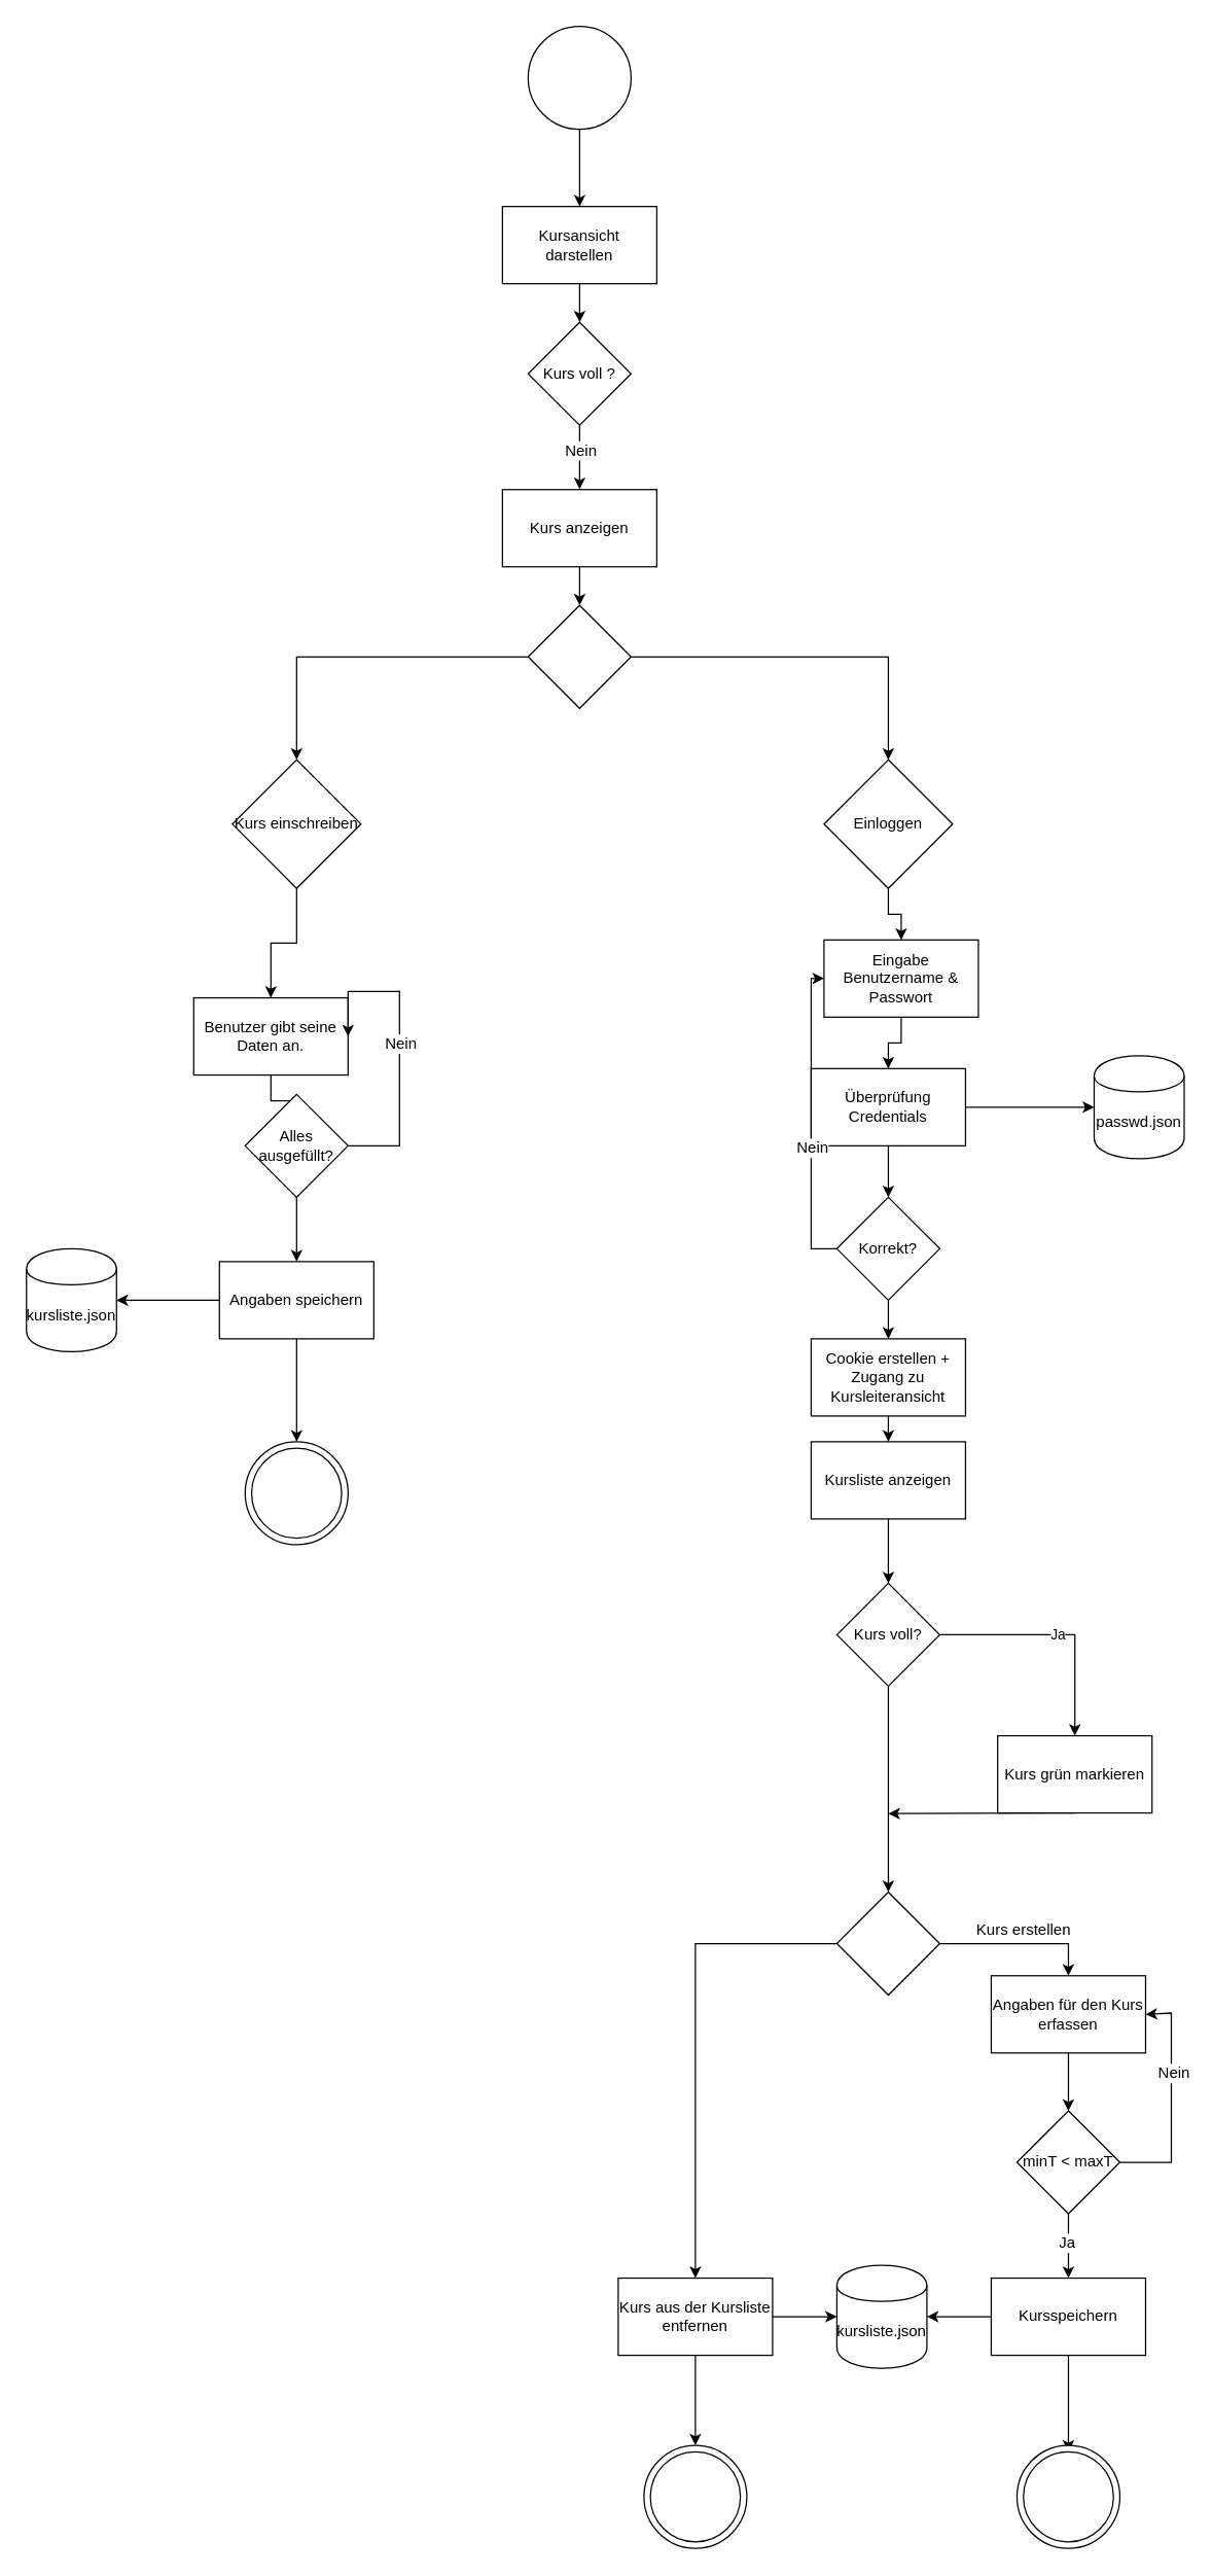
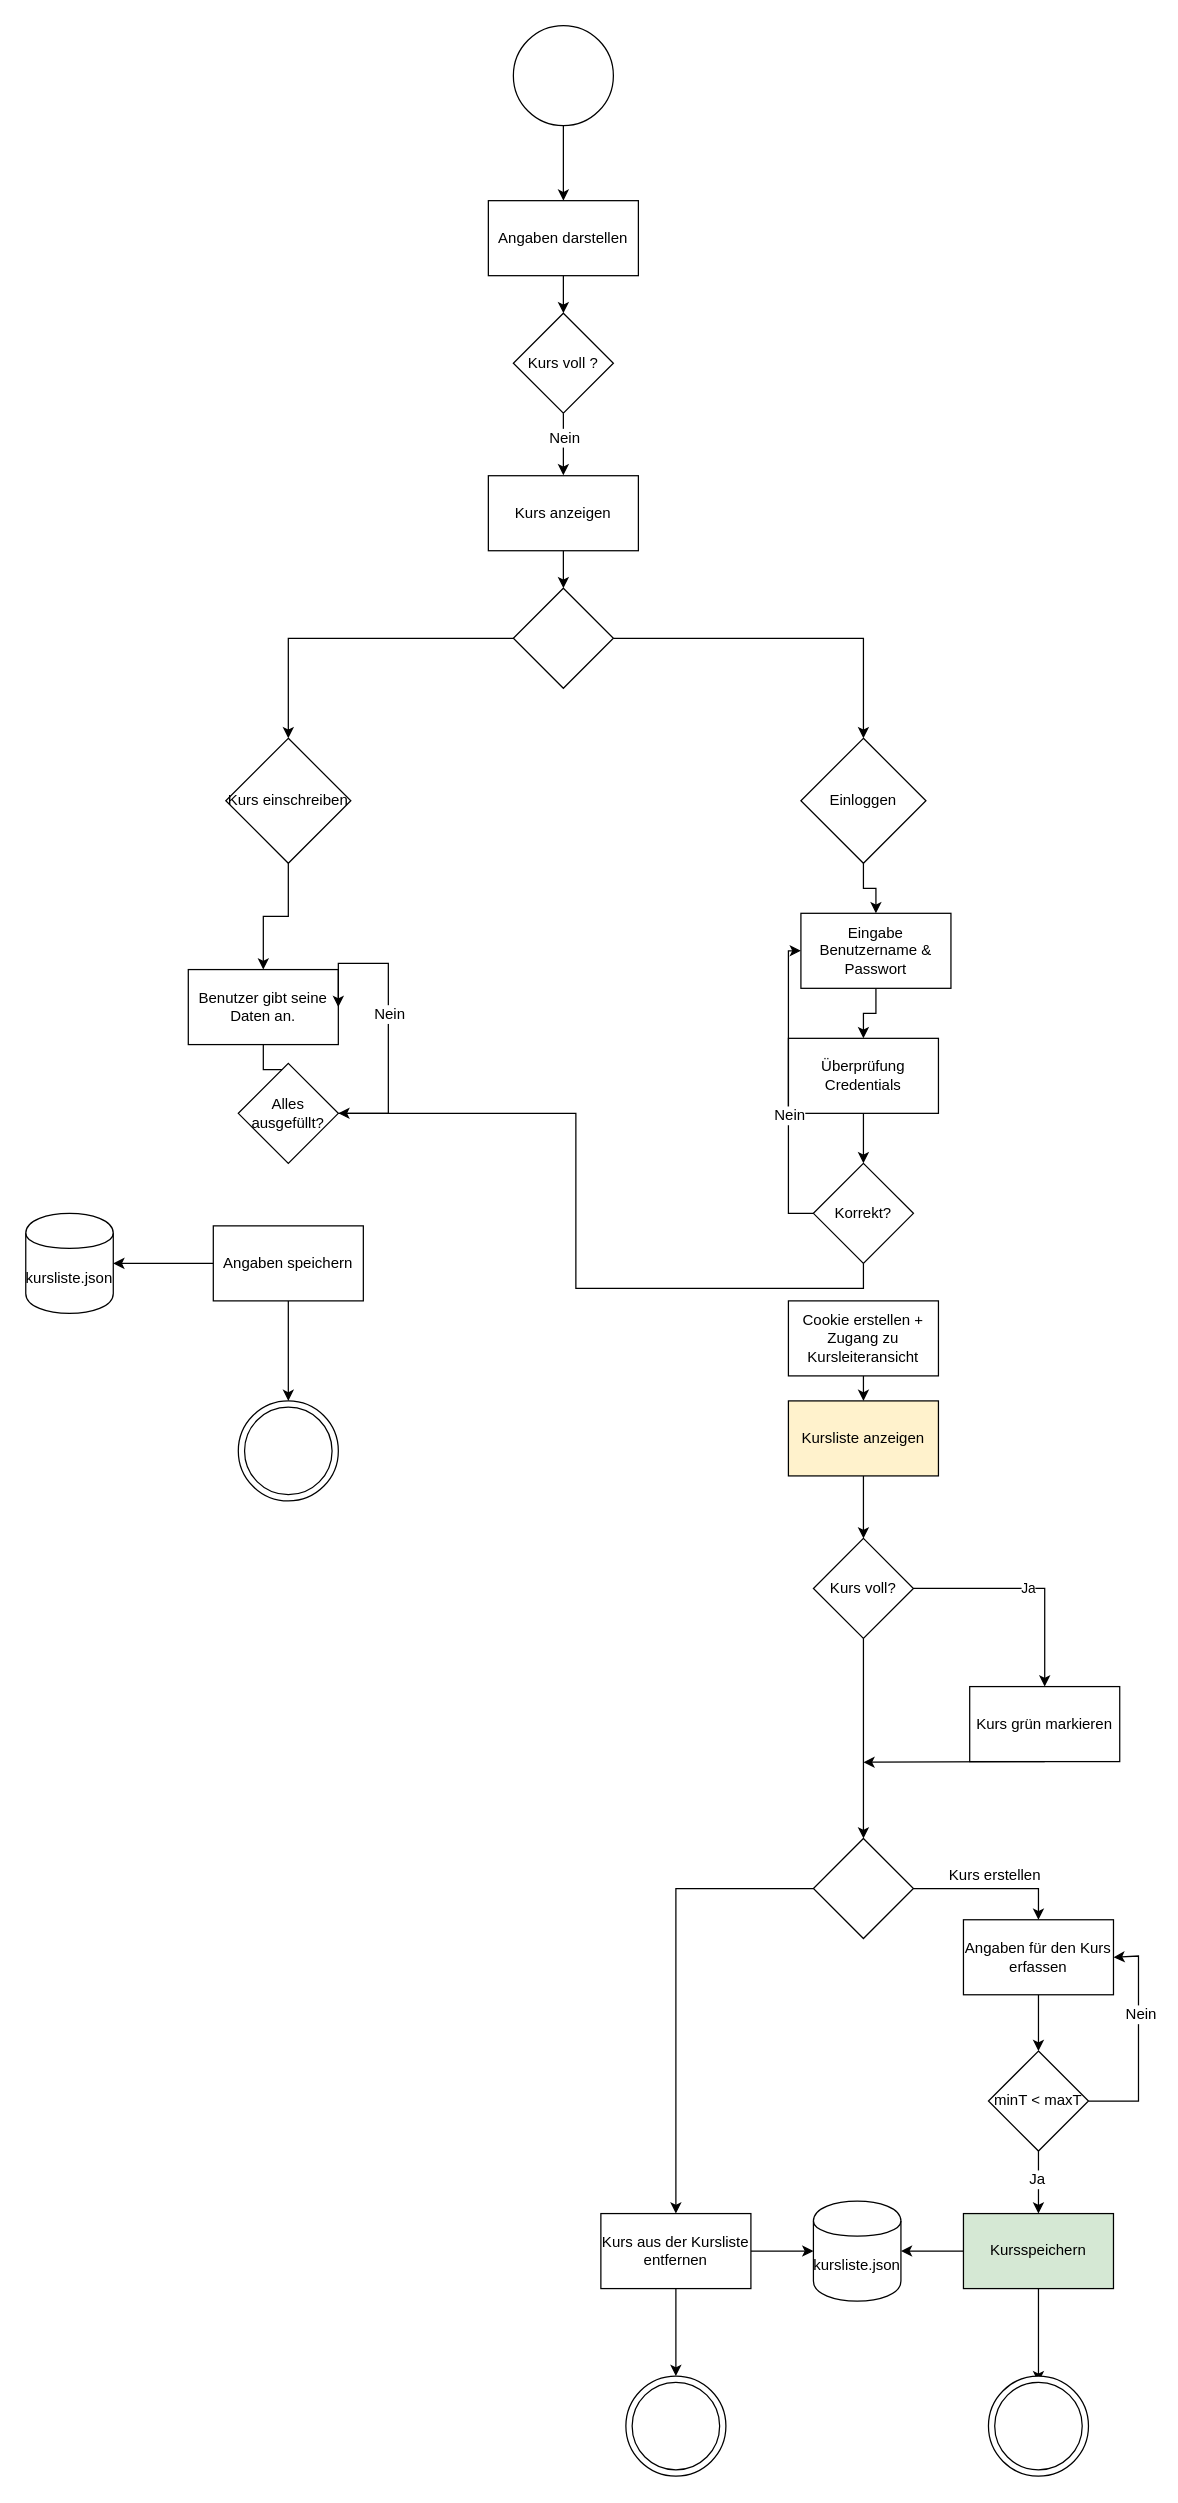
- <mxCell id="48" value="Kursansicht darstellen" style="rounded=0;whiteSpace=wrap;html=1;" vertex="1" parent="1"><mxGeometry x="390" y="160" width="120" height="60" as="geometry" /></mxCell>
+ <mxCell id="48" value="Angaben darstellen" style="rounded=0;whiteSpace=wrap;html=1;" vertex="1" parent="1"><mxGeometry x="390" y="160" width="120" height="60" as="geometry" /></mxCell>
- <mxCell id="16" value="" style="edgeStyle=orthogonalEdgeStyle;rounded=0;orthogonalLoop=1;jettySize=auto;html=1;entryX=0;entryY=0.5;entryDx=0;entryDy=0;" edge="1" parent="1" source="18" target="15"><mxGeometry relative="1" as="geometry"><mxPoint x="840" y="860" as="targetPoint" /></mxGeometry></mxCell>
- <mxCell id="15" value="passwd.json" style="shape=cylinder;whiteSpace=wrap;html=1;boundedLbl=1;backgroundOutline=1;" vertex="1" parent="1"><mxGeometry x="850" y="820" width="70" height="80" as="geometry" /></mxCell>
- <mxCell id="11" value="" style="edgeStyle=orthogonalEdgeStyle;rounded=0;orthogonalLoop=1;jettySize=auto;html=1;" edge="1" parent="1" source="12" target="28"><mxGeometry relative="1" as="geometry" /></mxCell>
- <mxCell id="21" style="edgeStyle=orthogonalEdgeStyle;rounded=0;orthogonalLoop=1;jettySize=auto;html=1;exitX=0.5;exitY=1;exitDx=0;exitDy=0;entryX=0.5;entryY=0;entryDx=0;entryDy=0;" edge="1" parent="1" source="22" target="63"><mxGeometry relative="1" as="geometry" /></mxCell>
+ <mxCell id="21" style="edgeStyle=orthogonalEdgeStyle;rounded=0;orthogonalLoop=1;jettySize=auto;html=1;exitX=0.5;exitY=1;exitDx=0;exitDy=0;" edge="1" parent="1" source="22" target="12"><mxGeometry relative="1" as="geometry" /></mxCell>
- <mxCell id="65" value="Kursliste anzeigen" style="rounded=0;whiteSpace=wrap;html=1;" vertex="1" parent="1"><mxGeometry x="630" y="1120" width="120" height="60" as="geometry" /></mxCell>
+ <mxCell id="65" value="Kursliste anzeigen" style="rounded=0;whiteSpace=wrap;html=1;fillColor=#fff2cc;" vertex="1" parent="1"><mxGeometry x="630" y="1120" width="120" height="60" as="geometry" /></mxCell>
- <mxCell id="57" value="Kursspeichern" style="rounded=0;whiteSpace=wrap;html=1;" vertex="1" parent="1"><mxGeometry x="770" y="1770" width="120" height="60" as="geometry" /></mxCell>
+ <mxCell id="57" value="Kursspeichern" style="rounded=0;whiteSpace=wrap;html=1;fillColor=#d5e8d4;" vertex="1" parent="1"><mxGeometry x="770" y="1770" width="120" height="60" as="geometry" /></mxCell>
